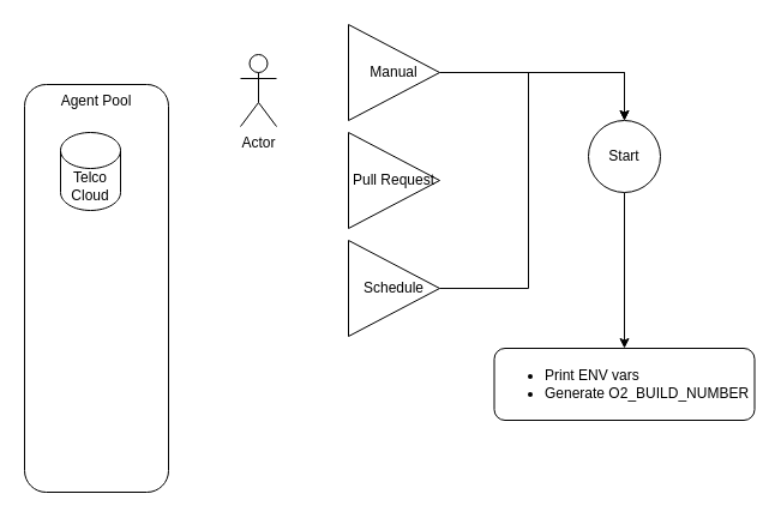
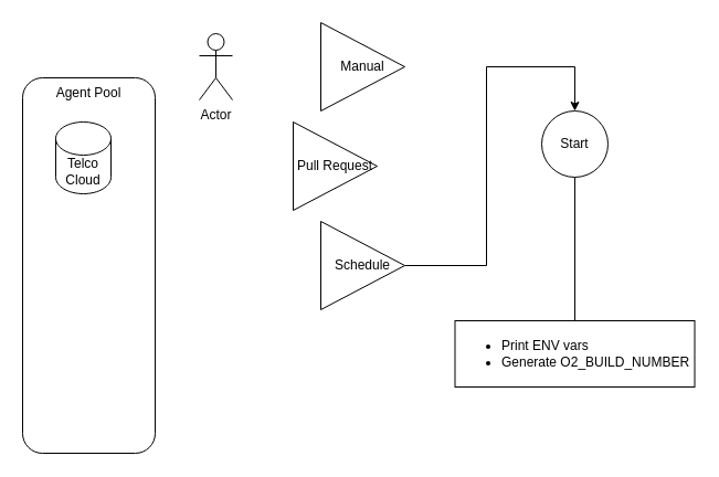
- <mxCell id="4" style="edgeStyle=orthogonalEdgeStyle;rounded=0;orthogonalLoop=1;jettySize=auto;html=1;entryX=0.5;entryY=0;entryDx=0;entryDy=0;" edge="1" parent="1" source="5" target="11"><mxGeometry relative="1" as="geometry" /></mxCell>
- <mxCell id="12" value="Actor" style="shape=umlActor;verticalLabelPosition=bottom;verticalAlign=top;html=1;outlineConnect=0;" vertex="1" parent="1"><mxGeometry x="200" y="45" width="30" height="60" as="geometry" /></mxCell>
+ <mxCell id="12" value="Actor" style="shape=umlActor;verticalLabelPosition=bottom;verticalAlign=top;html=1;outlineConnect=0;" vertex="1" parent="1"><mxGeometry x="180" y="30" width="30" height="60" as="geometry" /></mxCell>
- <mxCell id="6" value="Pull Request" style="triangle;whiteSpace=wrap;html=1;align=center;" vertex="1" parent="1"><mxGeometry x="290" y="110" width="76" height="80" as="geometry" /></mxCell>
+ <mxCell id="6" value="Pull Request" style="triangle;whiteSpace=wrap;html=1;align=center;" vertex="1" parent="1"><mxGeometry x="265" y="110" width="76" height="80" as="geometry" /></mxCell>
- <mxCell id="10" style="edgeStyle=orthogonalEdgeStyle;rounded=0;orthogonalLoop=1;jettySize=auto;html=1;entryX=0.5;entryY=0;entryDx=0;entryDy=0;" edge="1" parent="1" source="11" target="9"><mxGeometry relative="1" as="geometry" /></mxCell>
+ <mxCell id="10" style="edgeStyle=orthogonalEdgeStyle;rounded=0;orthogonalLoop=1;jettySize=auto;html=1;entryX=0.5;entryY=0;entryDx=0;entryDy=0;endArrow=none;" edge="1" parent="1" source="11" target="9"><mxGeometry relative="1" as="geometry" /></mxCell>
- <mxCell id="9" value="&lt;ul&gt;&lt;li&gt;Print ENV vars&lt;/li&gt;&lt;li&gt;Generate O2_BUILD_NUMBER&lt;/li&gt;&lt;/ul&gt;" style="whiteSpace=wrap;html=1;align=left;labelBorderColor=none;rounded=1;" vertex="1" parent="1"><mxGeometry x="411.5" y="290" width="217" height="60" as="geometry" /></mxCell>
+ <mxCell id="9" value="&lt;ul&gt;&lt;li&gt;Print ENV vars&lt;/li&gt;&lt;li&gt;Generate O2_BUILD_NUMBER&lt;/li&gt;&lt;/ul&gt;" style="rounded=0;whiteSpace=wrap;html=1;align=left;labelBorderColor=none;" vertex="1" parent="1"><mxGeometry x="411.5" y="290" width="217" height="60" as="geometry" /></mxCell>
